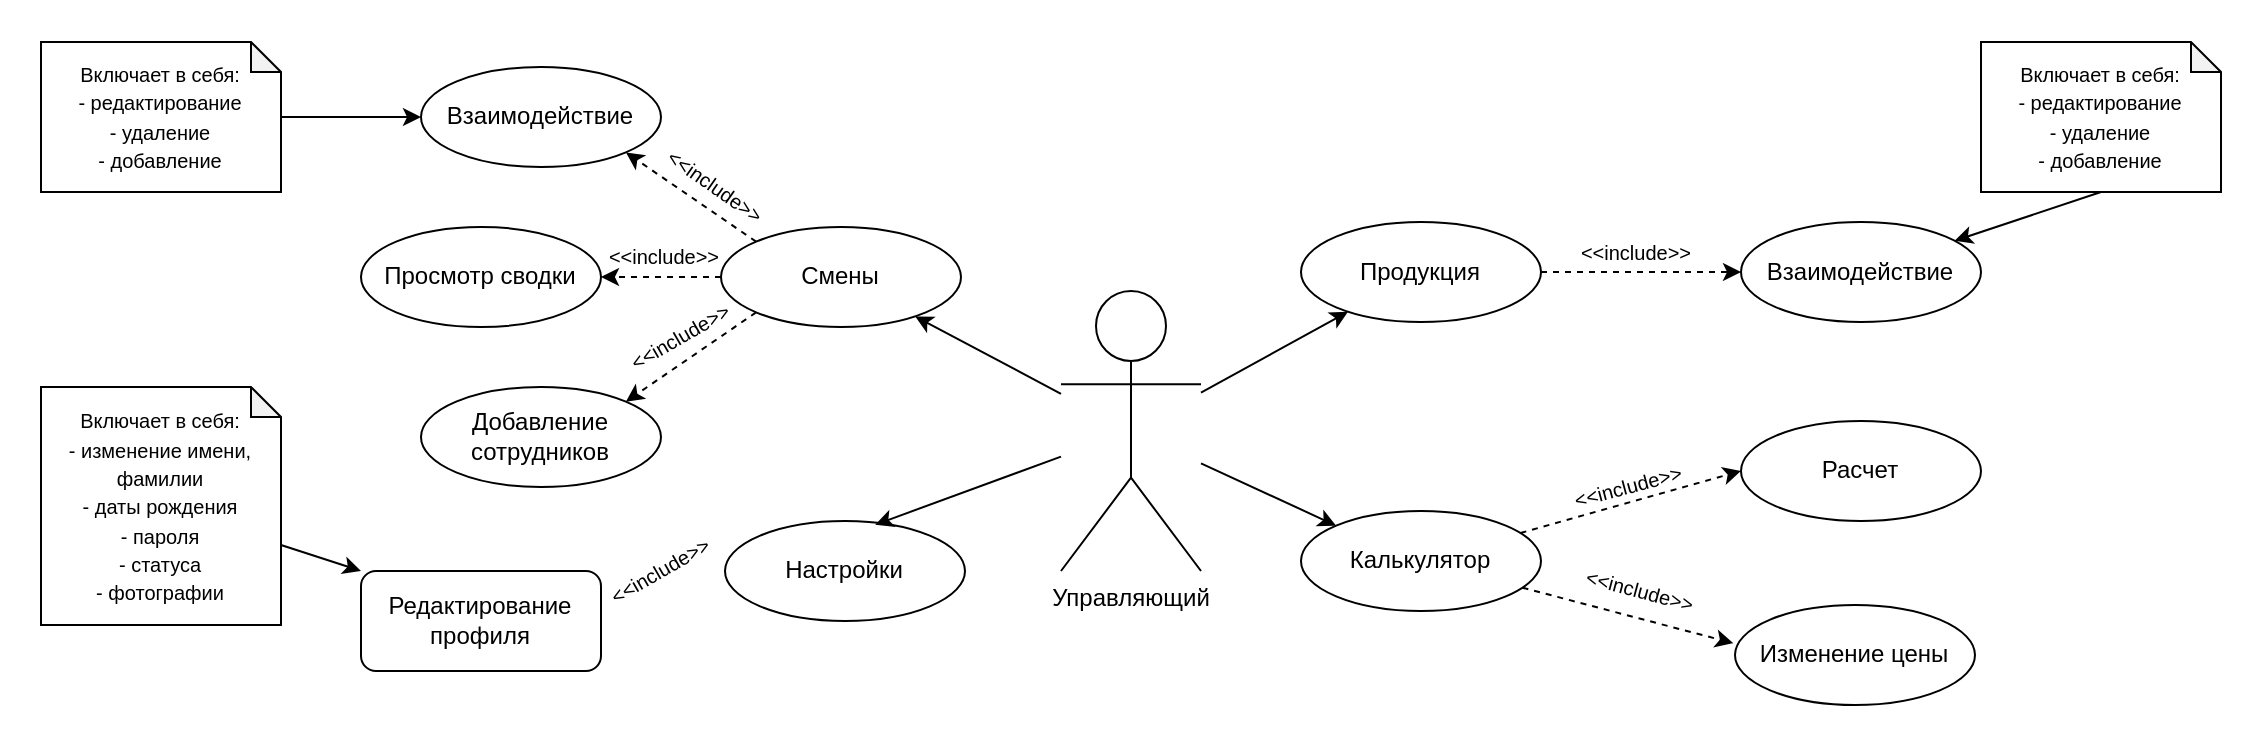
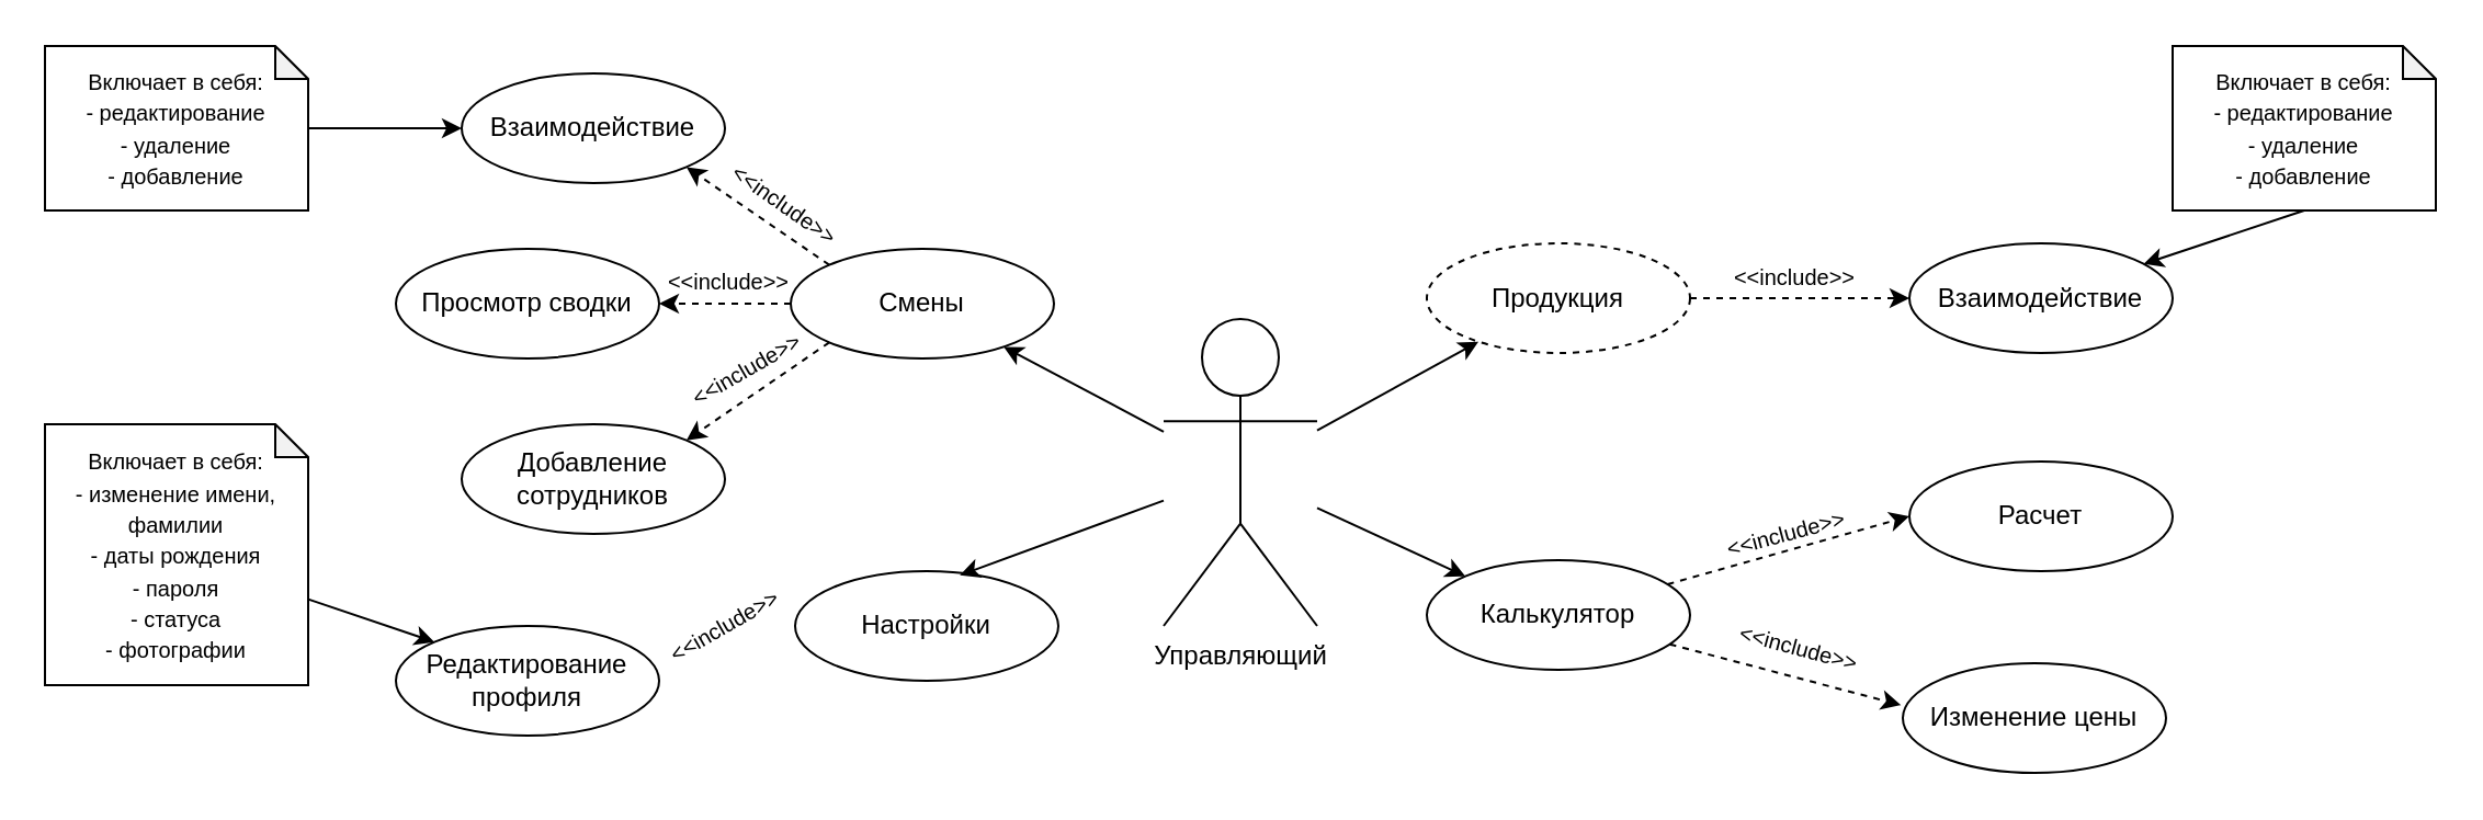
- <mxCell id="3" value="Продукция" style="ellipse;whiteSpace=wrap;html=1;" vertex="1" parent="1"><mxGeometry x="650" y="110.5" width="120" height="50" as="geometry" /></mxCell>
+ <mxCell id="3" value="Продукция" style="ellipse;whiteSpace=wrap;html=1;dashed=1;" vertex="1" parent="1"><mxGeometry x="650" y="110.5" width="120" height="50" as="geometry" /></mxCell>
- <mxCell id="29" value="Редактирование профиля" style="whiteSpace=wrap;html=1;rounded=1;" vertex="1" parent="1"><mxGeometry x="180" y="285" width="120" height="50" as="geometry" /></mxCell>
+ <mxCell id="29" value="Редактирование профиля" style="ellipse;whiteSpace=wrap;html=1;" vertex="1" parent="1"><mxGeometry x="180" y="285" width="120" height="50" as="geometry" /></mxCell>
